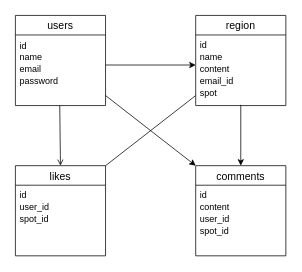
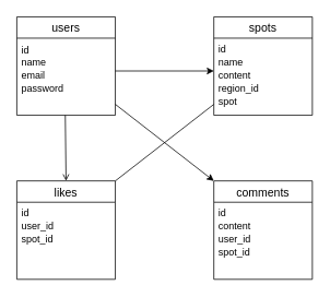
- <mxCell id="7" value="region" style="swimlane;fontStyle=0;childLayout=stackLayout;horizontal=1;startSize=26;horizontalStack=0;resizeParent=1;resizeParentMax=0;resizeLast=0;collapsible=1;marginBottom=0;align=center;fontSize=14;" vertex="1" parent="1"><mxGeometry x="260" y="20" width="120" height="120" as="geometry"><mxRectangle x="320" y="80" width="70" height="30" as="alternateBounds" /></mxGeometry></mxCell>
+ <mxCell id="7" value="spots" style="swimlane;fontStyle=0;childLayout=stackLayout;horizontal=1;startSize=26;horizontalStack=0;resizeParent=1;resizeParentMax=0;resizeLast=0;collapsible=1;marginBottom=0;align=center;fontSize=14;" vertex="1" parent="1"><mxGeometry x="260" y="20" width="120" height="120" as="geometry"><mxRectangle x="320" y="80" width="70" height="30" as="alternateBounds" /></mxGeometry></mxCell>
- <mxCell id="11" value="email_id" style="text;strokeColor=none;fillColor=none;spacingLeft=4;spacingRight=4;overflow=hidden;rotatable=0;points=[[0,0.5],[1,0.5]];portConstraint=eastwest;fontSize=12;" vertex="1" parent="7"><mxGeometry y="74" width="120" height="16" as="geometry" /></mxCell>
+ <mxCell id="11" value="region_id" style="text;strokeColor=none;fillColor=none;spacingLeft=4;spacingRight=4;overflow=hidden;rotatable=0;points=[[0,0.5],[1,0.5]];portConstraint=eastwest;fontSize=12;" vertex="1" parent="7"><mxGeometry y="74" width="120" height="16" as="geometry" /></mxCell>
- <mxCell id="25" value="" style="endArrow=classic;html=1;fontSize=12;exitX=0.5;exitY=0.967;exitDx=0;exitDy=0;exitPerimeter=0;" edge="1" parent="1" source="12" target="17"><mxGeometry width="50" height="50" relative="1" as="geometry"><mxPoint x="240" y="190" as="sourcePoint" /><mxPoint x="290" y="140" as="targetPoint" /></mxGeometry></mxCell>
